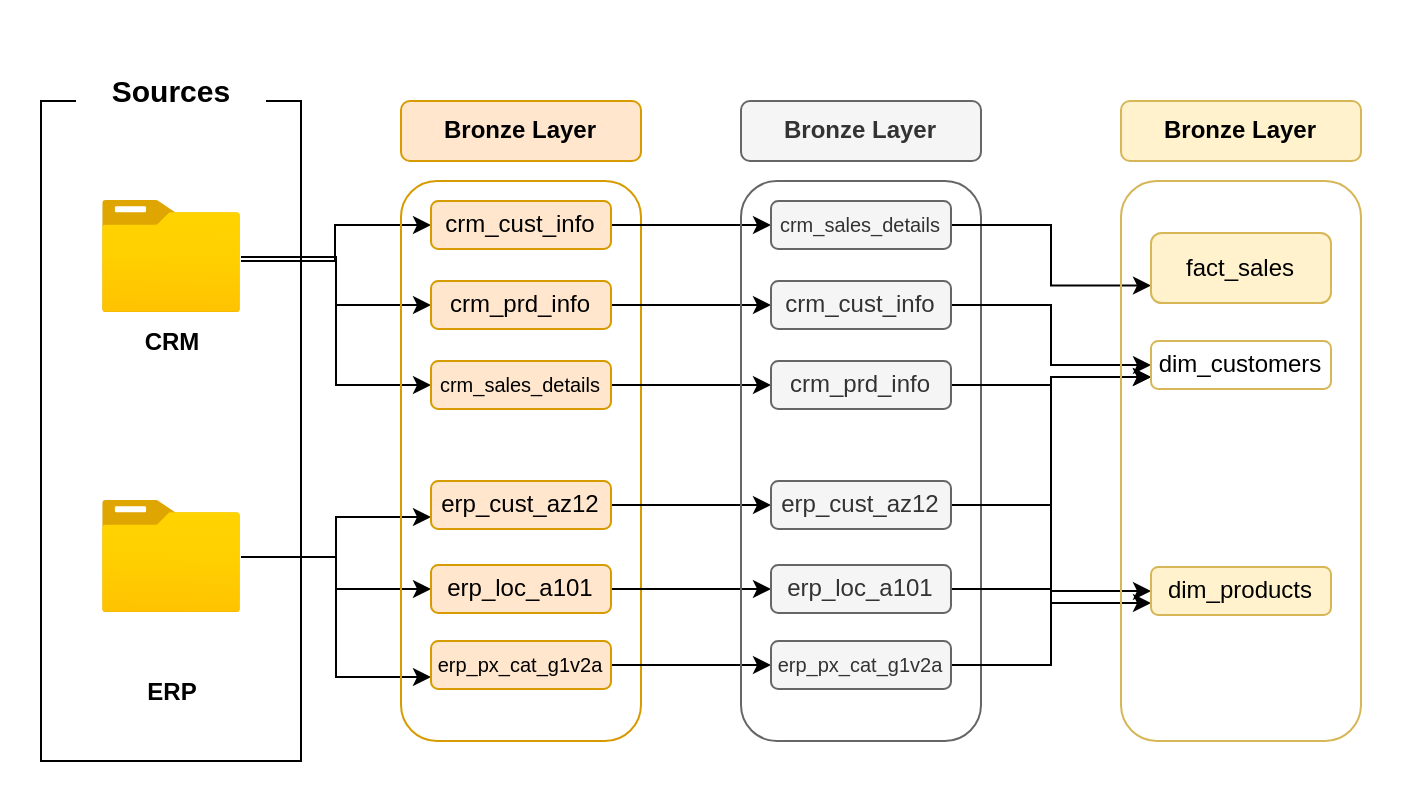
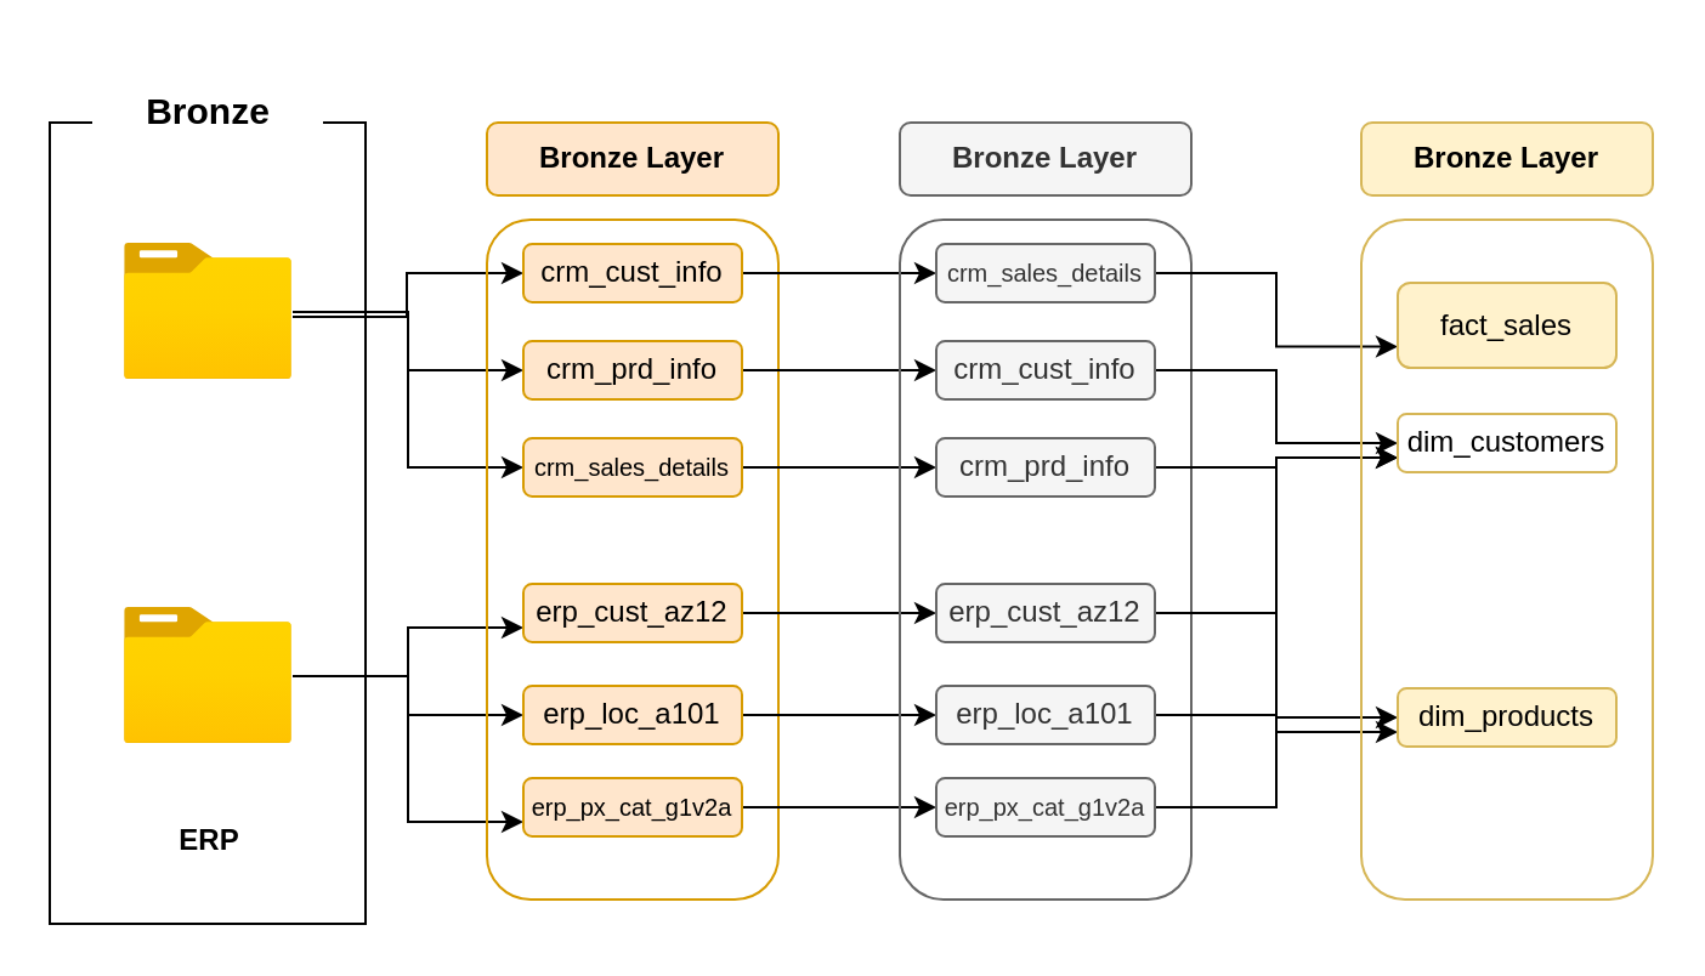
- <mxCell id="3" value="&lt;b&gt;&lt;font style=&quot;font-size: 15px;&quot;&gt;Sources&lt;/font&gt;&lt;/b&gt;" style="rounded=0;whiteSpace=wrap;html=1;fillColor=default;strokeColor=none;" vertex="1" parent="1"><mxGeometry x="37.5" y="20" width="95" height="50" as="geometry" /></mxCell>
+ <mxCell id="3" value="&lt;b&gt;&lt;font style=&quot;font-size: 15px;&quot;&gt;Bronze&lt;/font&gt;&lt;/b&gt;" style="rounded=0;whiteSpace=wrap;html=1;fillColor=default;strokeColor=none;" vertex="1" parent="1"><mxGeometry x="37.5" y="20" width="95" height="50" as="geometry" /></mxCell>
- <mxCell id="12" value="&lt;b&gt;CRM&lt;/b&gt;" style="text;html=1;align=center;verticalAlign=middle;whiteSpace=wrap;rounded=0;" vertex="1" parent="1"><mxGeometry x="55.5" y="156" width="60" height="30" as="geometry" /></mxCell>
